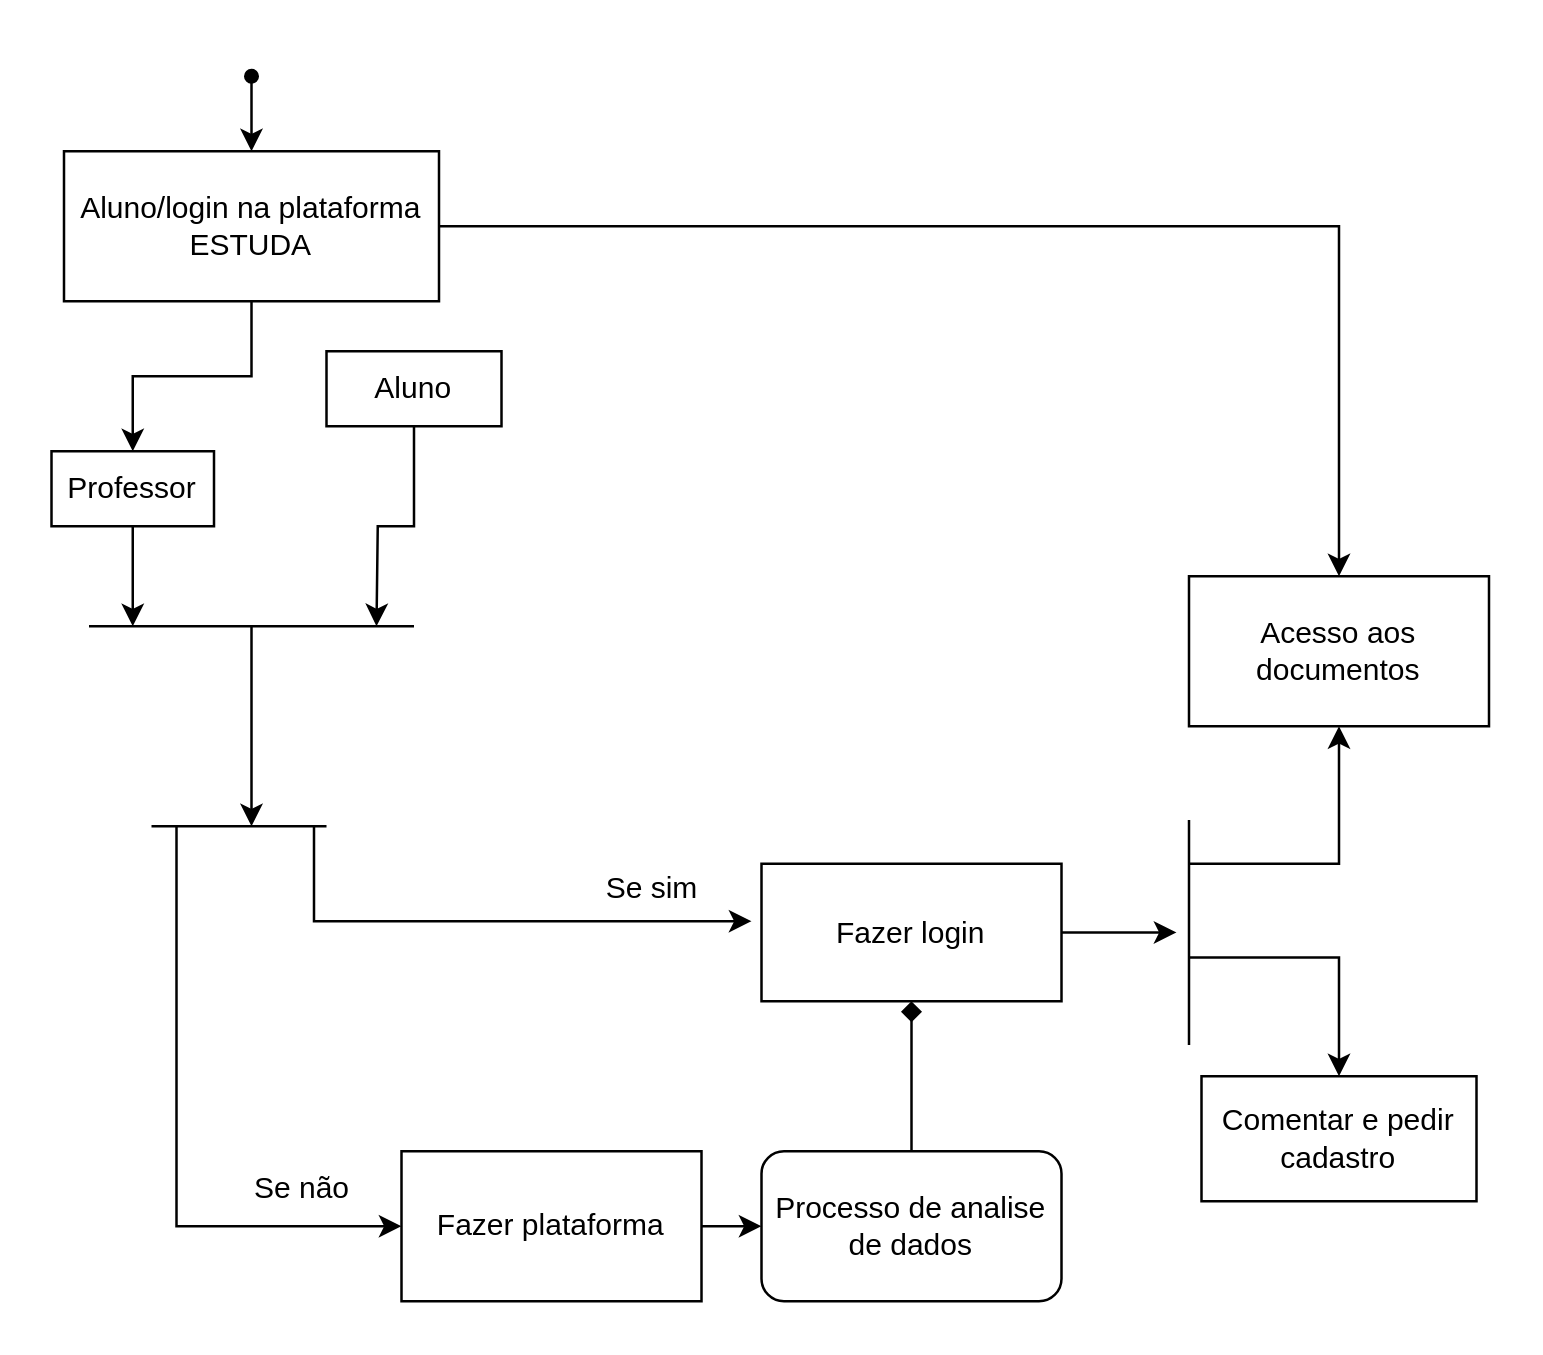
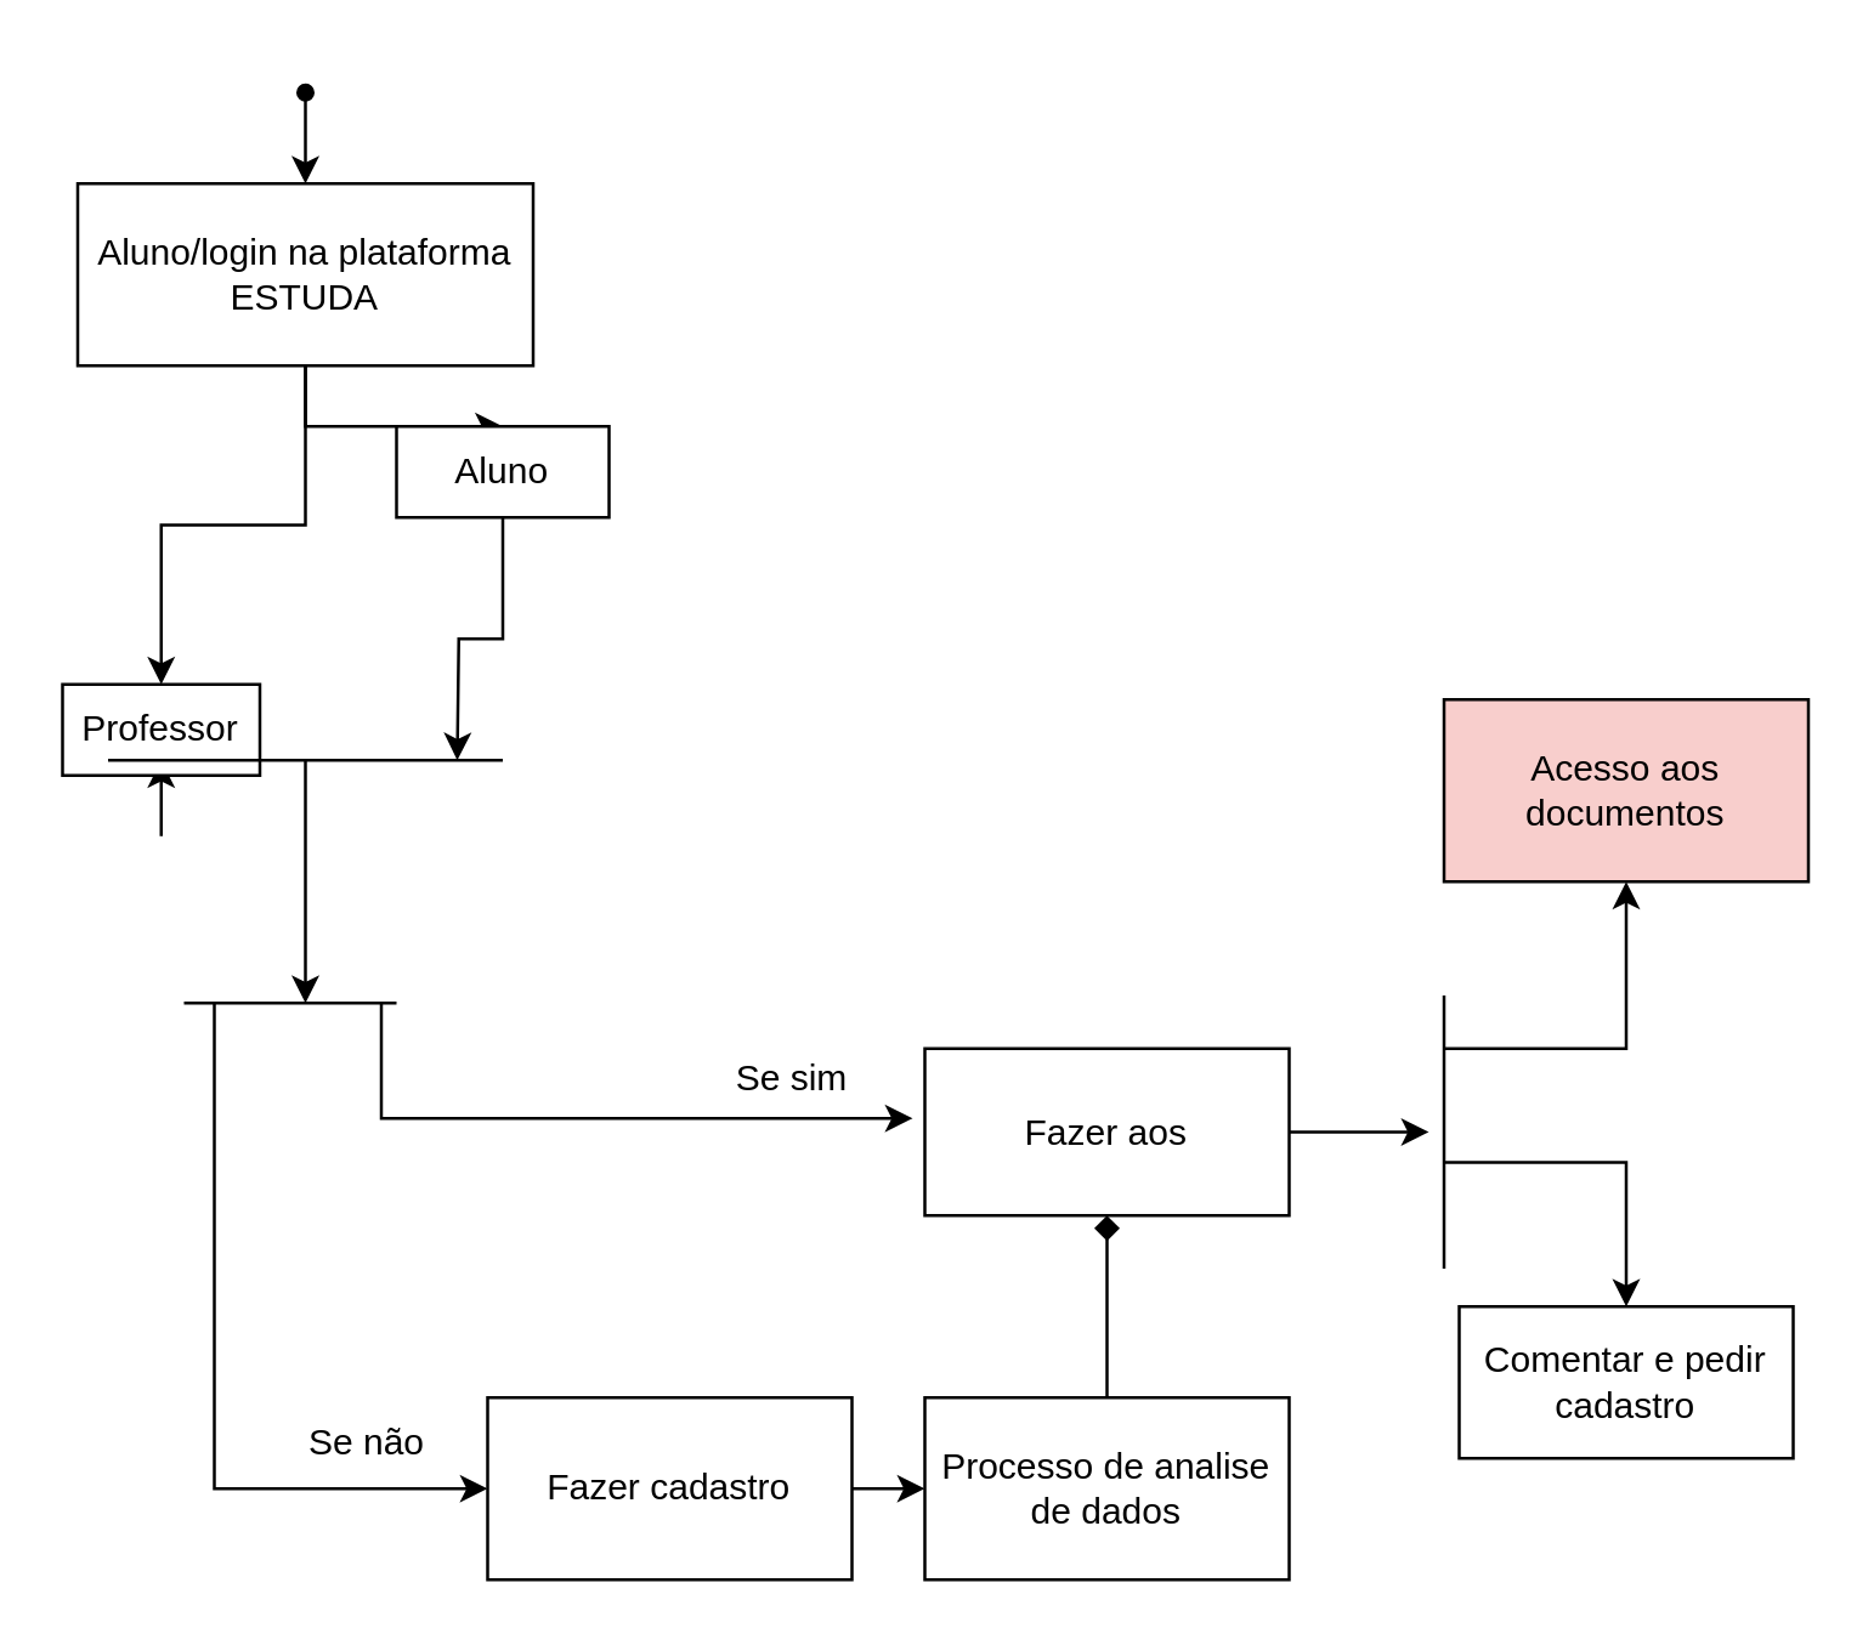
- <mxCell id="5" style="edgeStyle=orthogonalEdgeStyle;rounded=0;orthogonalLoop=1;jettySize=auto;html=1;" edge="1" parent="1" source="7" target="21"><mxGeometry relative="1" as="geometry" /></mxCell>
+ <mxCell id="5" style="edgeStyle=orthogonalEdgeStyle;rounded=0;orthogonalLoop=1;jettySize=auto;html=1;" edge="1" parent="1" source="7" target="23"><mxGeometry relative="1" as="geometry" /></mxCell>
- <mxCell id="25" value="Professor" style="rounded=0;whiteSpace=wrap;html=1;" vertex="1" parent="1"><mxGeometry x="20" y="180" width="65" height="30" as="geometry" /></mxCell>
+ <mxCell id="25" value="Professor" style="rounded=0;whiteSpace=wrap;html=1;" vertex="1" parent="1"><mxGeometry x="20" y="225" width="65" height="30" as="geometry" /></mxCell>
- <mxCell id="21" value="Acesso aos documentos" style="rounded=0;whiteSpace=wrap;html=1;" vertex="1" parent="1"><mxGeometry x="475" y="230" width="120" height="60" as="geometry" /></mxCell>
+ <mxCell id="21" value="Acesso aos documentos" style="rounded=0;whiteSpace=wrap;html=1;fillColor=#f8cecc;" vertex="1" parent="1"><mxGeometry x="475" y="230" width="120" height="60" as="geometry" /></mxCell>
- <mxCell id="14" value="Fazer login" style="rounded=0;whiteSpace=wrap;html=1;" vertex="1" parent="1"><mxGeometry x="304" y="345" width="120" height="55" as="geometry" /></mxCell>
+ <mxCell id="14" value="Fazer aos" style="rounded=0;whiteSpace=wrap;html=1;" vertex="1" parent="1"><mxGeometry x="304" y="345" width="120" height="55" as="geometry" /></mxCell>
- <mxCell id="16" value="Fazer plataforma" style="rounded=0;whiteSpace=wrap;html=1;" vertex="1" parent="1"><mxGeometry x="160" y="460" width="120" height="60" as="geometry" /></mxCell>
+ <mxCell id="16" value="Fazer cadastro" style="rounded=0;whiteSpace=wrap;html=1;" vertex="1" parent="1"><mxGeometry x="160" y="460" width="120" height="60" as="geometry" /></mxCell>
- <mxCell id="18" value="Processo de analise de dados" style="whiteSpace=wrap;html=1;rounded=1;" vertex="1" parent="1"><mxGeometry x="304" y="460" width="120" height="60" as="geometry" /></mxCell>
+ <mxCell id="18" value="Processo de analise de dados" style="rounded=0;whiteSpace=wrap;html=1;" vertex="1" parent="1"><mxGeometry x="304" y="460" width="120" height="60" as="geometry" /></mxCell>
